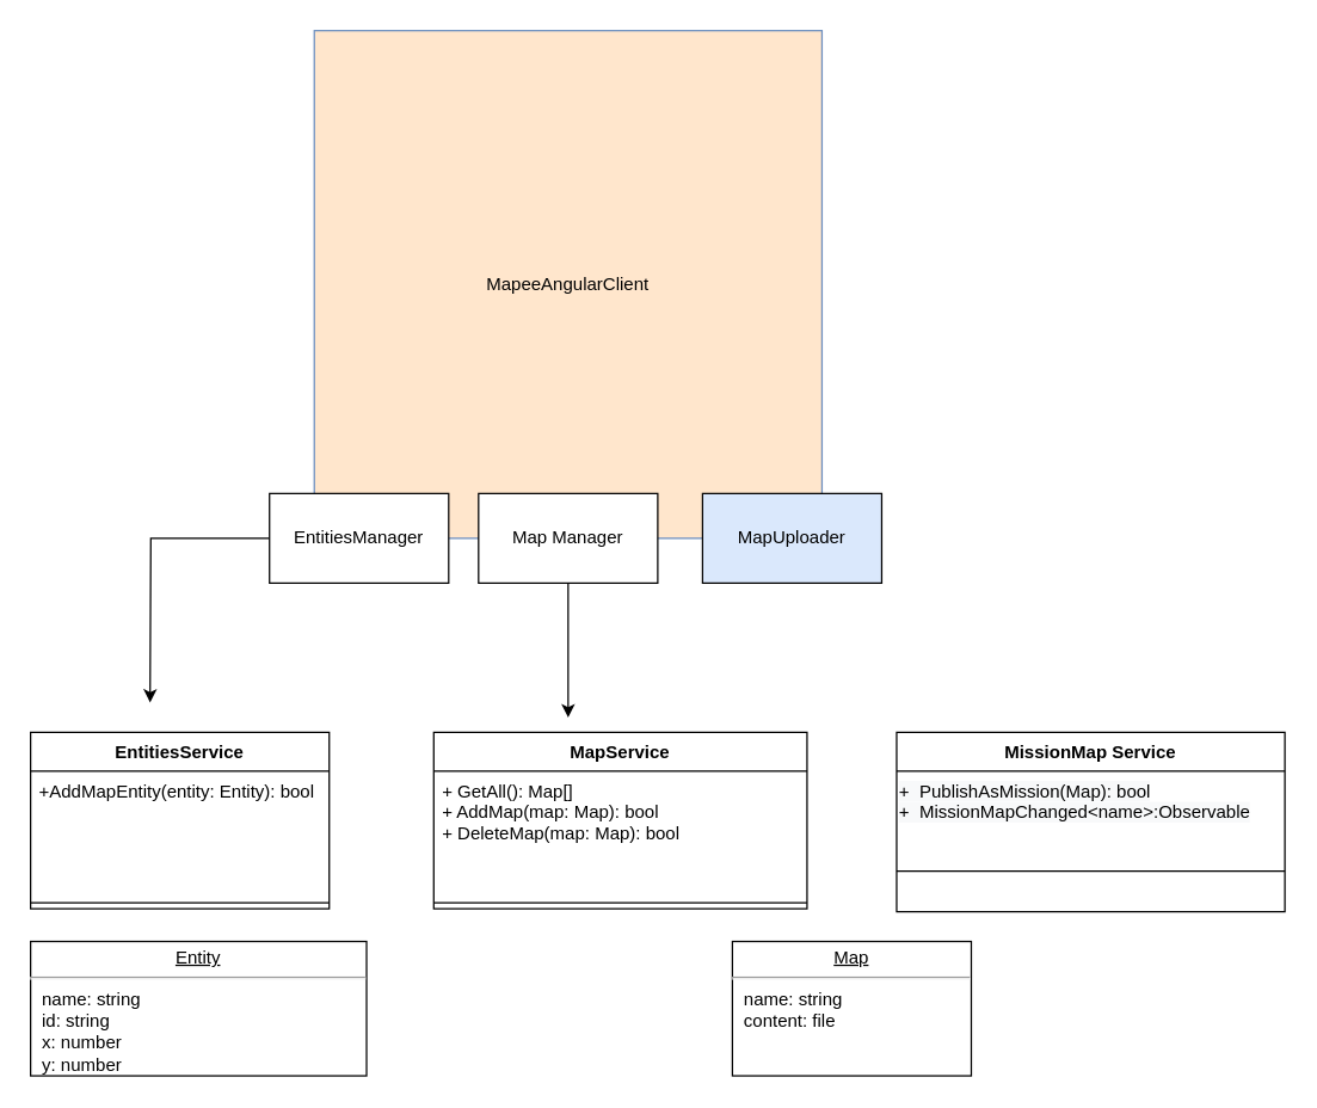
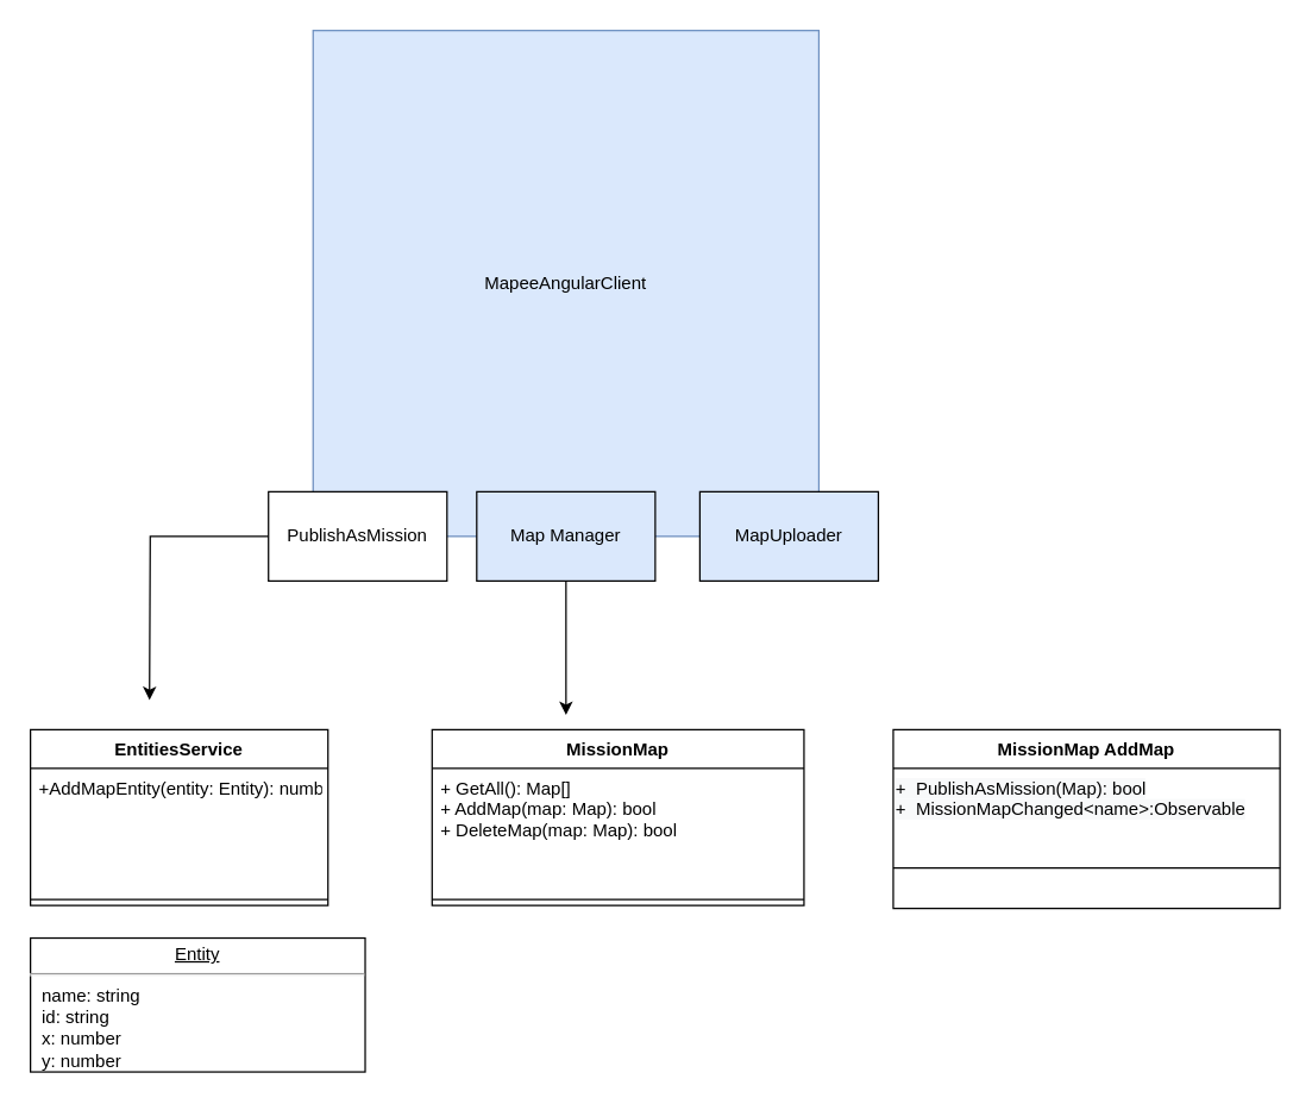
- <mxCell id="2" value="MapeeAngularClient" style="whiteSpace=wrap;html=1;aspect=fixed;fillColor=#ffe6cc;strokeColor=#6c8ebf;" parent="1" vertex="1"><mxGeometry x="210" y="20" width="340" height="340" as="geometry" /></mxCell>
+ <mxCell id="2" value="MapeeAngularClient" style="whiteSpace=wrap;html=1;aspect=fixed;fillColor=#dae8fc;strokeColor=#6c8ebf;" parent="1" vertex="1"><mxGeometry x="210" y="20" width="340" height="340" as="geometry" /></mxCell>
- <mxCell id="6" value="EntitiesManager" style="rounded=0;whiteSpace=wrap;html=1;" parent="1" vertex="1"><mxGeometry x="180" y="330" width="120" height="60" as="geometry" /></mxCell>
+ <mxCell id="6" value="PublishAsMission" style="rounded=0;whiteSpace=wrap;html=1;" parent="1" vertex="1"><mxGeometry x="180" y="330" width="120" height="60" as="geometry" /></mxCell>
- <mxCell id="4" value="Map Manager" style="rounded=0;whiteSpace=wrap;html=1;" parent="1" vertex="1"><mxGeometry x="320" y="330" width="120" height="60" as="geometry" /></mxCell>
+ <mxCell id="4" value="Map Manager" style="rounded=0;whiteSpace=wrap;html=1;fillColor=#dae8fc;" parent="1" vertex="1"><mxGeometry x="320" y="330" width="120" height="60" as="geometry" /></mxCell>
- <mxCell id="13" value="MapService" style="swimlane;fontStyle=1;align=center;verticalAlign=top;childLayout=stackLayout;horizontal=1;startSize=26;horizontalStack=0;resizeParent=1;resizeParentMax=0;resizeLast=0;collapsible=1;marginBottom=0;" parent="1" vertex="1"><mxGeometry x="290" y="490" width="250" height="118" as="geometry" /></mxCell>
+ <mxCell id="13" value="MissionMap" style="swimlane;fontStyle=1;align=center;verticalAlign=top;childLayout=stackLayout;horizontal=1;startSize=26;horizontalStack=0;resizeParent=1;resizeParentMax=0;resizeLast=0;collapsible=1;marginBottom=0;" parent="1" vertex="1"><mxGeometry x="290" y="490" width="250" height="118" as="geometry" /></mxCell>
- <mxCell id="16" value="MissionMap Service" style="swimlane;fontStyle=1;align=center;verticalAlign=top;childLayout=stackLayout;horizontal=1;startSize=26;horizontalStack=0;resizeParent=1;resizeParentMax=0;resizeLast=0;collapsible=1;marginBottom=0;" parent="1" vertex="1"><mxGeometry x="600" y="490" width="260" height="120" as="geometry" /></mxCell>
+ <mxCell id="16" value="MissionMap AddMap" style="swimlane;fontStyle=1;align=center;verticalAlign=top;childLayout=stackLayout;horizontal=1;startSize=26;horizontalStack=0;resizeParent=1;resizeParentMax=0;resizeLast=0;collapsible=1;marginBottom=0;" parent="1" vertex="1"><mxGeometry x="600" y="490" width="260" height="120" as="geometry" /></mxCell>
- <mxCell id="10" value="+AddMapEntity(entity: Entity): bool &#10;&#10;" style="text;strokeColor=none;fillColor=none;align=left;verticalAlign=top;spacingLeft=4;spacingRight=4;overflow=hidden;rotatable=0;points=[[0,0.5],[1,0.5]];portConstraint=eastwest;" parent="9" vertex="1"><mxGeometry y="26" width="200" height="84" as="geometry" /></mxCell>
+ <mxCell id="10" value="+AddMapEntity(entity: Entity): number &#10;&#10;" style="text;strokeColor=none;fillColor=none;align=left;verticalAlign=top;spacingLeft=4;spacingRight=4;overflow=hidden;rotatable=0;points=[[0,0.5],[1,0.5]];portConstraint=eastwest;" parent="9" vertex="1"><mxGeometry y="26" width="200" height="84" as="geometry" /></mxCell>
- <mxCell id="12" value="&lt;p style=&quot;margin: 0px ; margin-top: 4px ; text-align: center ; text-decoration: underline&quot;&gt;Map&lt;/p&gt;&lt;hr&gt;&lt;p style=&quot;margin: 0px ; margin-left: 8px&quot;&gt;name: string&amp;nbsp;&lt;/p&gt;&lt;p style=&quot;margin: 0px ; margin-left: 8px&quot;&gt;content: file&lt;/p&gt;&lt;p style=&quot;margin: 0px ; margin-left: 8px&quot;&gt;&lt;br&gt;&lt;/p&gt;" style="verticalAlign=top;align=left;overflow=fill;fontSize=12;fontFamily=Helvetica;html=1;" parent="1" vertex="1"><mxGeometry x="490" y="630" width="160" height="90" as="geometry" /></mxCell>
